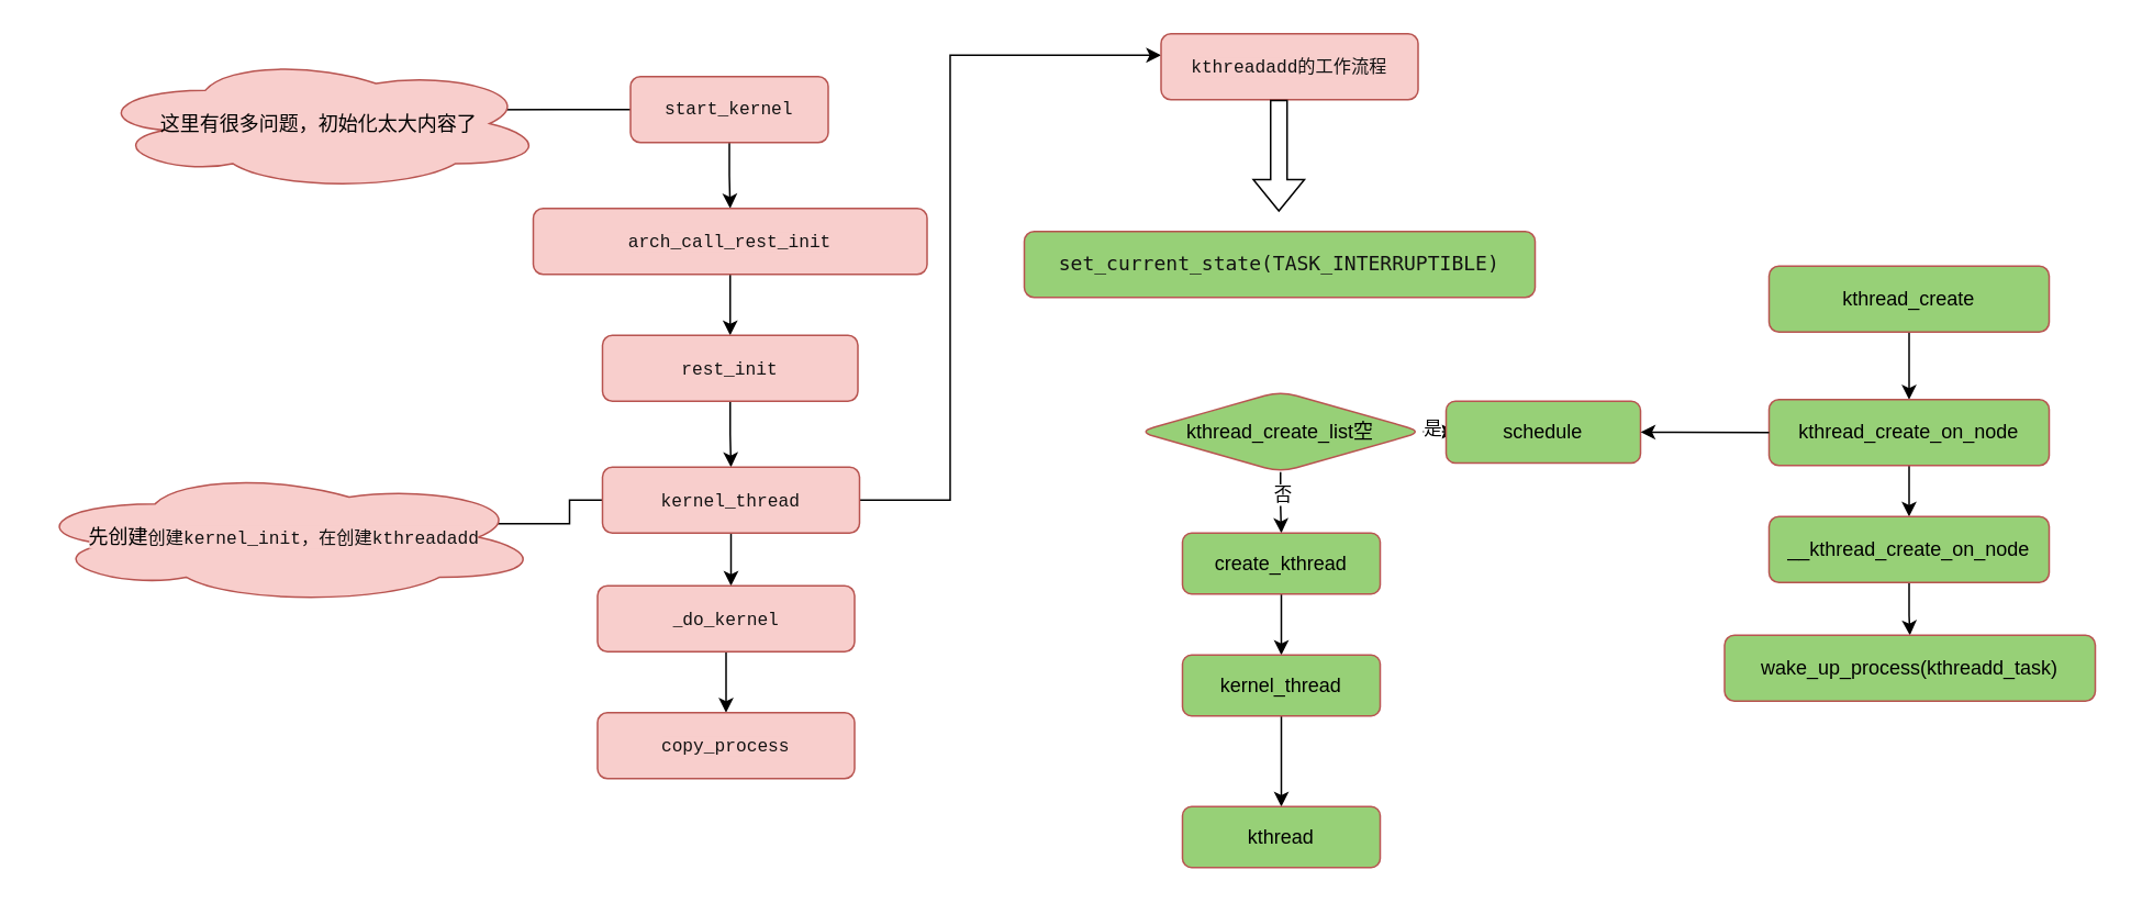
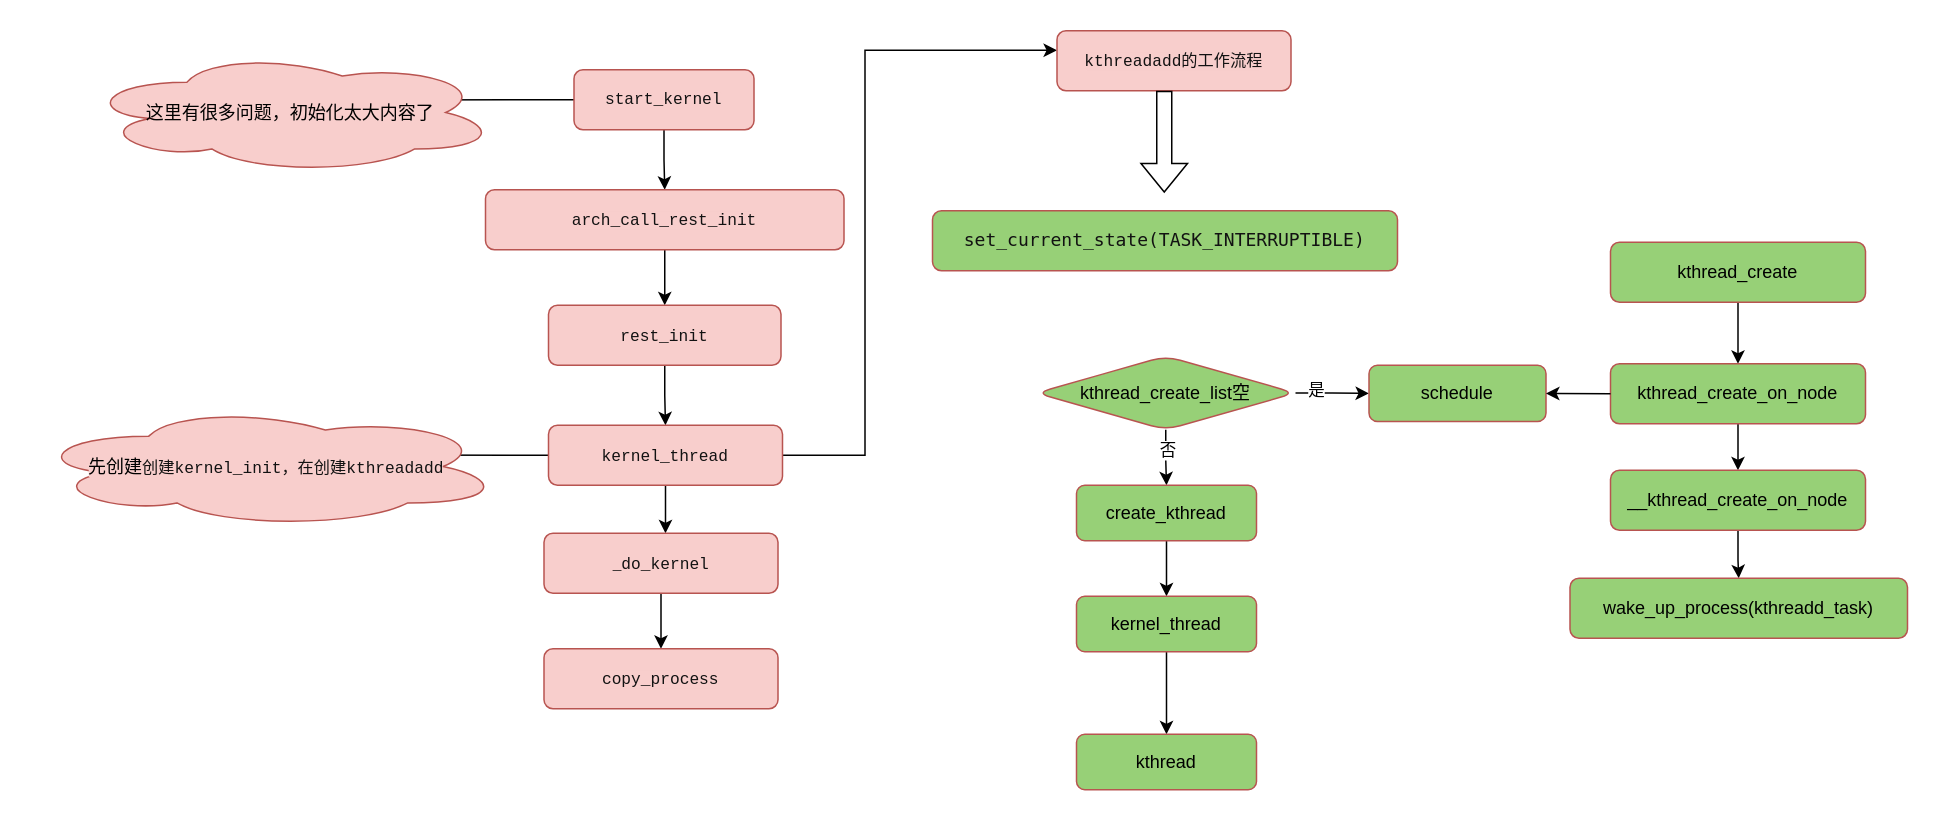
- <mxCell id="27" value="schedule" style="whiteSpace=wrap;html=1;fillColor=#97D077;strokeColor=#b85450;rounded=1;glass=0;strokeWidth=1;shadow=0;" vertex="1" parent="1"><mxGeometry x="877" y="243" width="118" height="37.5" as="geometry" /></mxCell>
+ <mxCell id="27" value="schedule" style="whiteSpace=wrap;html=1;fillColor=#97D077;strokeColor=#b85450;rounded=1;glass=0;strokeWidth=1;shadow=0;" vertex="1" parent="1"><mxGeometry x="912" y="243" width="118" height="37.5" as="geometry" /></mxCell>
- <mxCell id="14" value="&lt;span style=&quot;background-color: rgb(248 , 206 , 204)&quot;&gt;先创建&lt;span style=&quot;font-size: 10.8px ; font-family: &amp;#34;menlo&amp;#34; , &amp;#34;monaco&amp;#34; , &amp;#34;consolas&amp;#34; , &amp;#34;andale mono&amp;#34; , &amp;#34;lucida console&amp;#34; , &amp;#34;courier new&amp;#34; , monospace ; color: rgb(18 , 18 , 18)&quot;&gt;创建kernel_init，在创建kthreadadd&lt;/span&gt;&lt;/span&gt;" style="ellipse;shape=cloud;whiteSpace=wrap;html=1;fillColor=#f8cecc;strokeColor=#b85450;rounded=1;glass=0;strokeWidth=1;shadow=0;" vertex="1" parent="1"><mxGeometry x="15" y="285" width="314" height="81" as="geometry" /></mxCell>
+ <mxCell id="14" value="&lt;span style=&quot;background-color: rgb(248 , 206 , 204)&quot;&gt;先创建&lt;span style=&quot;font-size: 10.8px ; font-family: &amp;#34;menlo&amp;#34; , &amp;#34;monaco&amp;#34; , &amp;#34;consolas&amp;#34; , &amp;#34;andale mono&amp;#34; , &amp;#34;lucida console&amp;#34; , &amp;#34;courier new&amp;#34; , monospace ; color: rgb(18 , 18 , 18)&quot;&gt;创建kernel_init，在创建kthreadadd&lt;/span&gt;&lt;/span&gt;" style="ellipse;shape=cloud;whiteSpace=wrap;html=1;fillColor=#f8cecc;strokeColor=#b85450;rounded=1;glass=0;strokeWidth=1;shadow=0;" vertex="1" parent="1"><mxGeometry x="20" y="270" width="314" height="81" as="geometry" /></mxCell>
